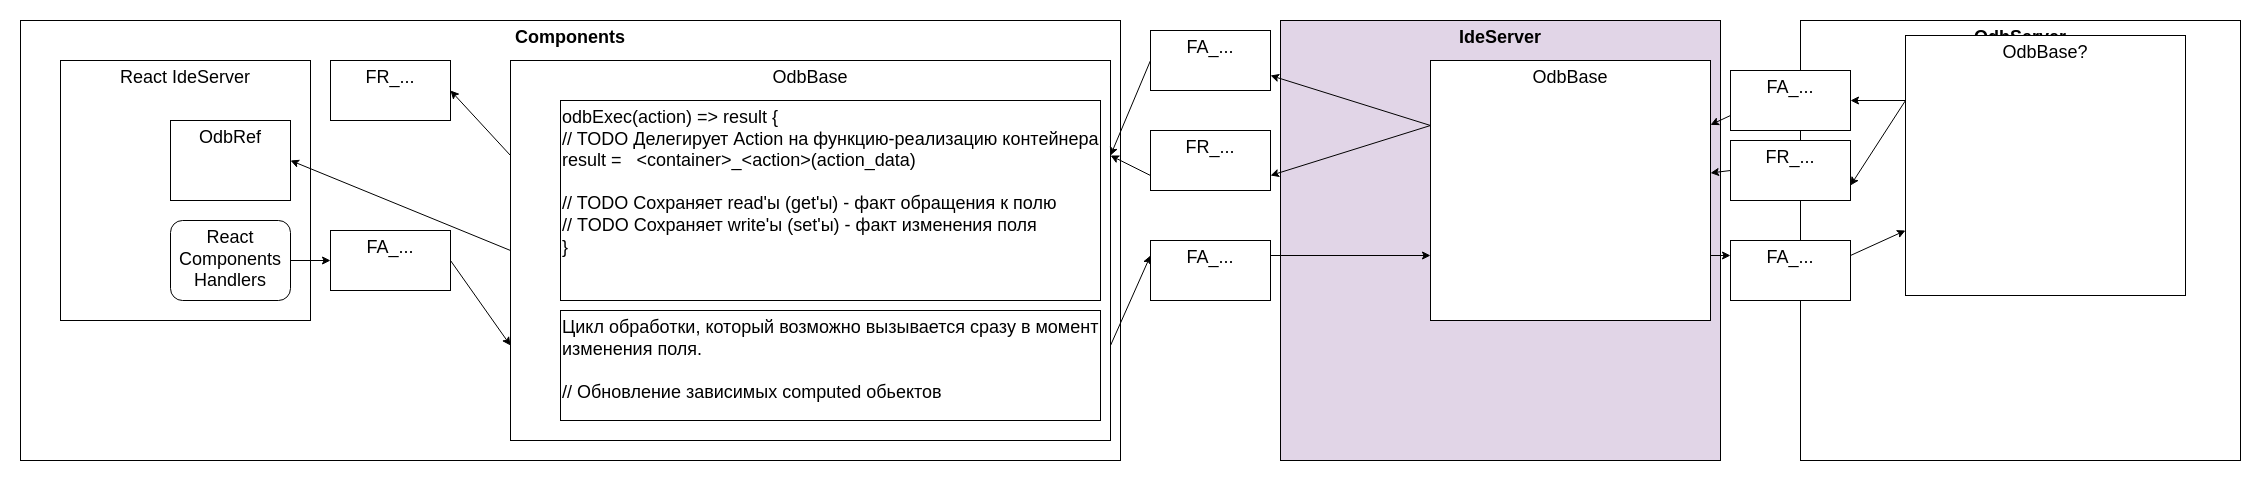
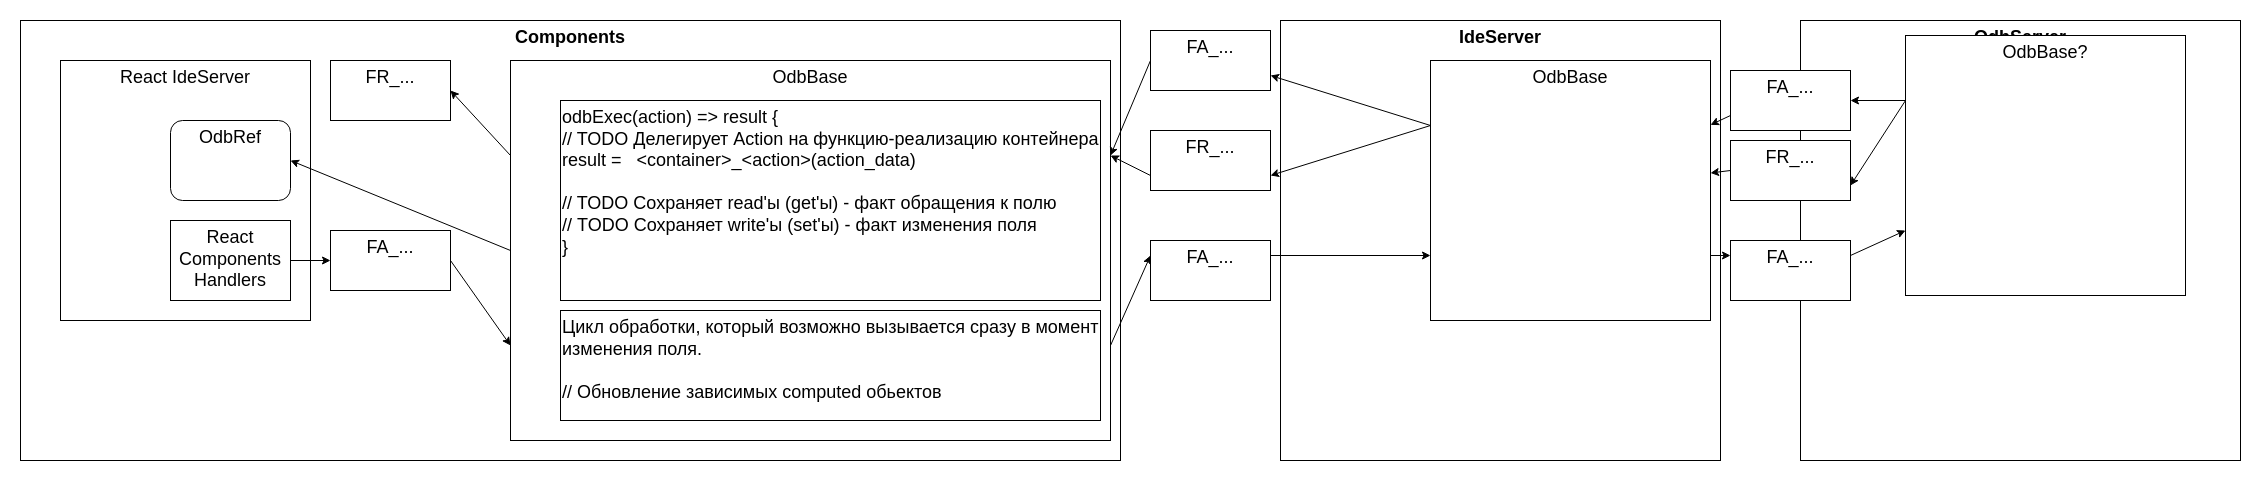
- <mxCell id="3" value="IdeServer" style="rounded=0;whiteSpace=wrap;html=1;verticalAlign=top;fontStyle=1;fontSize=18;fillColor=#e1d5e7;" vertex="1" parent="1"><mxGeometry x="1280" y="20" width="440" height="440" as="geometry" /></mxCell>
+ <mxCell id="3" value="IdeServer" style="rounded=0;whiteSpace=wrap;html=1;verticalAlign=top;fontStyle=1;fontSize=18;" vertex="1" parent="1"><mxGeometry x="1280" y="20" width="440" height="440" as="geometry" /></mxCell>
- <mxCell id="12" value="OdbRef" style="rounded=0;whiteSpace=wrap;html=1;fontSize=18;verticalAlign=top;" vertex="1" parent="1"><mxGeometry x="170" y="120" width="120" height="80" as="geometry" /></mxCell>
+ <mxCell id="12" value="OdbRef" style="whiteSpace=wrap;html=1;fontSize=18;verticalAlign=top;rounded=1;" vertex="1" parent="1"><mxGeometry x="170" y="120" width="120" height="80" as="geometry" /></mxCell>
- <mxCell id="11" value="React Components&lt;br&gt;Handlers" style="whiteSpace=wrap;html=1;fontSize=18;verticalAlign=top;rounded=1;" vertex="1" parent="1"><mxGeometry x="170" y="220" width="120" height="80" as="geometry" /></mxCell>
+ <mxCell id="11" value="React Components&lt;br&gt;Handlers" style="rounded=0;whiteSpace=wrap;html=1;fontSize=18;verticalAlign=top;" vertex="1" parent="1"><mxGeometry x="170" y="220" width="120" height="80" as="geometry" /></mxCell>
